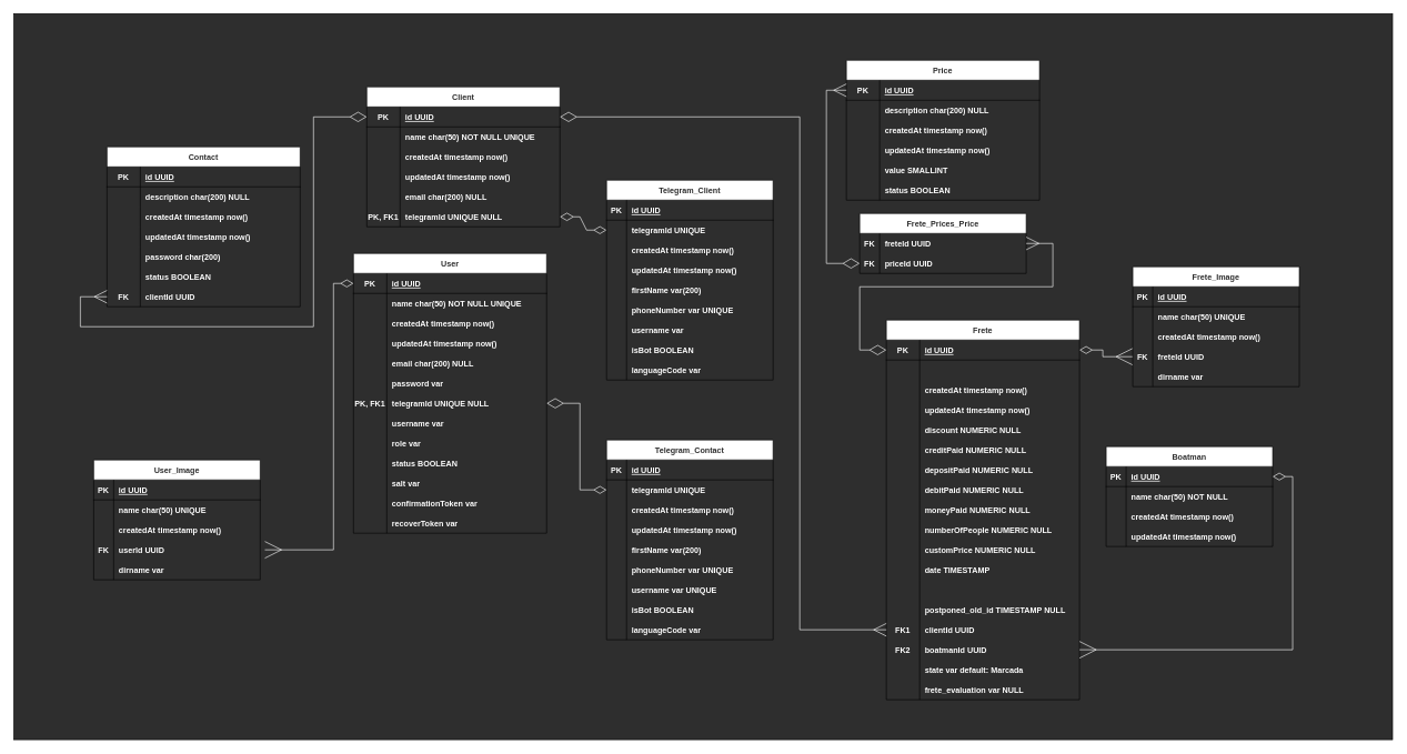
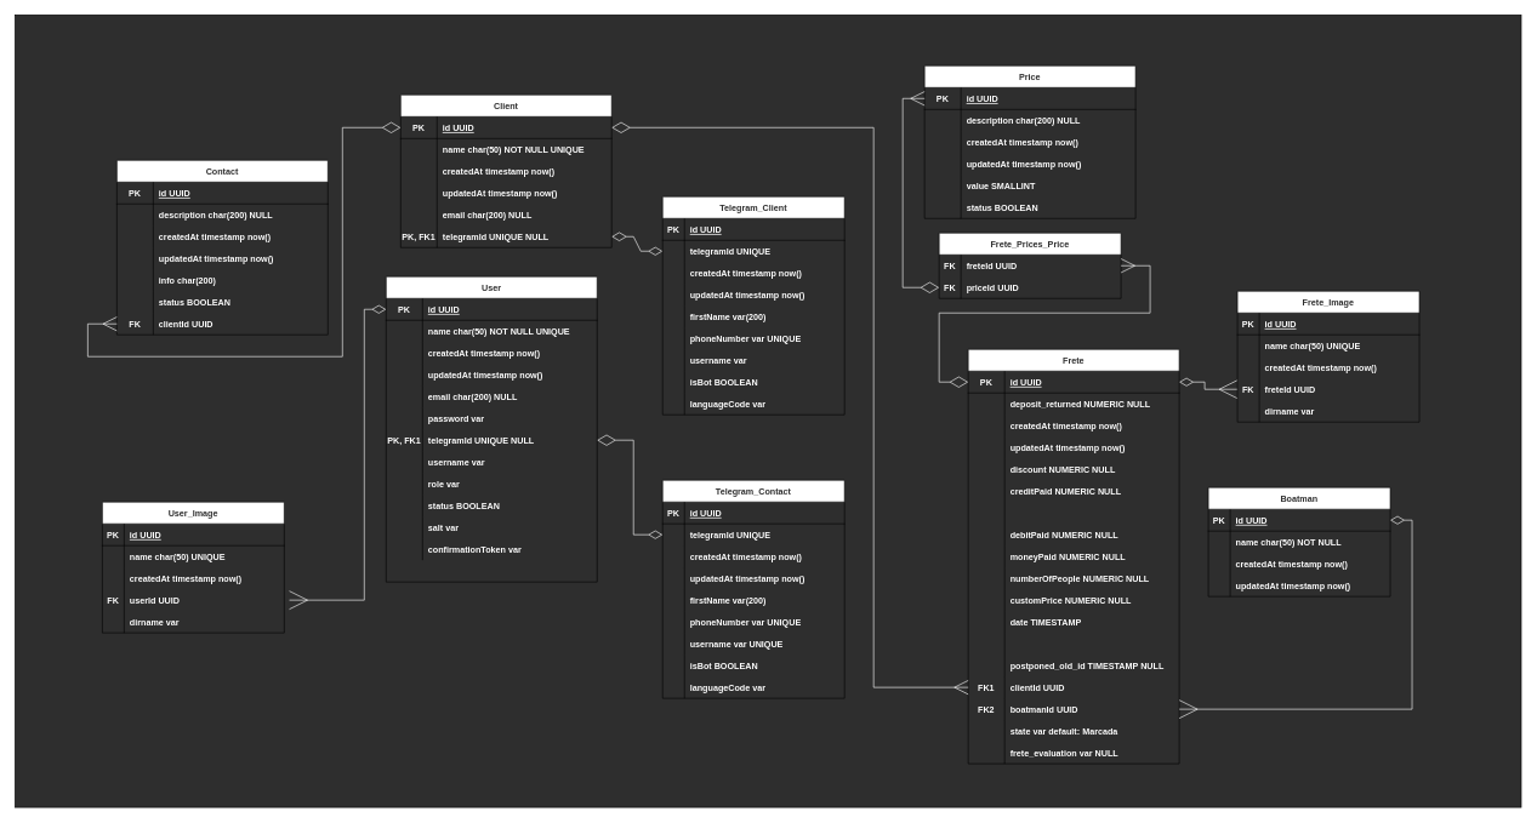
- <mxCell id="79" value="password char(200)" style="shape=partialRectangle;overflow=hidden;connectable=0;fillColor=none;top=0;left=0;bottom=0;right=0;align=left;spacingLeft=6;fontStyle=1;fontColor=#FFFFFF;" vertex="1" parent="77"><mxGeometry x="50" width="240" height="30" as="geometry"><mxRectangle width="240" height="30" as="alternateBounds" /></mxGeometry></mxCell>
+ <mxCell id="79" value="info char(200)" style="shape=partialRectangle;overflow=hidden;connectable=0;fillColor=none;top=0;left=0;bottom=0;right=0;align=left;spacingLeft=6;fontStyle=1;fontColor=#FFFFFF;" vertex="1" parent="77"><mxGeometry x="50" width="240" height="30" as="geometry"><mxRectangle width="240" height="30" as="alternateBounds" /></mxGeometry></mxCell>
+ <mxCell id="93" value="deposit_returned NUMERIC NULL" style="shape=partialRectangle;overflow=hidden;connectable=0;fillColor=none;top=0;left=0;bottom=0;right=0;align=left;spacingLeft=6;fontStyle=1;fontColor=#FFFFFF;" vertex="1" parent="91"><mxGeometry x="50" width="240" height="30" as="geometry"><mxRectangle width="240" height="30" as="alternateBounds" /></mxGeometry></mxCell>
- <mxCell id="108" value="depositPaid NUMERIC NULL" style="shape=partialRectangle;overflow=hidden;connectable=0;fillColor=none;top=0;left=0;bottom=0;right=0;align=left;spacingLeft=6;fontStyle=1;fontColor=#FFFFFF;" vertex="1" parent="106"><mxGeometry x="50" width="240" height="30" as="geometry"><mxRectangle width="240" height="30" as="alternateBounds" /></mxGeometry></mxCell>
- <mxCell id="255" value="recoverToken var" style="shape=partialRectangle;overflow=hidden;connectable=0;fillColor=none;top=0;left=0;bottom=0;right=0;align=left;spacingLeft=6;fontStyle=1;fontColor=#FFFFFF;" vertex="1" parent="253"><mxGeometry x="50" width="240" height="30" as="geometry"><mxRectangle width="240" height="30" as="alternateBounds" /></mxGeometry></mxCell>
